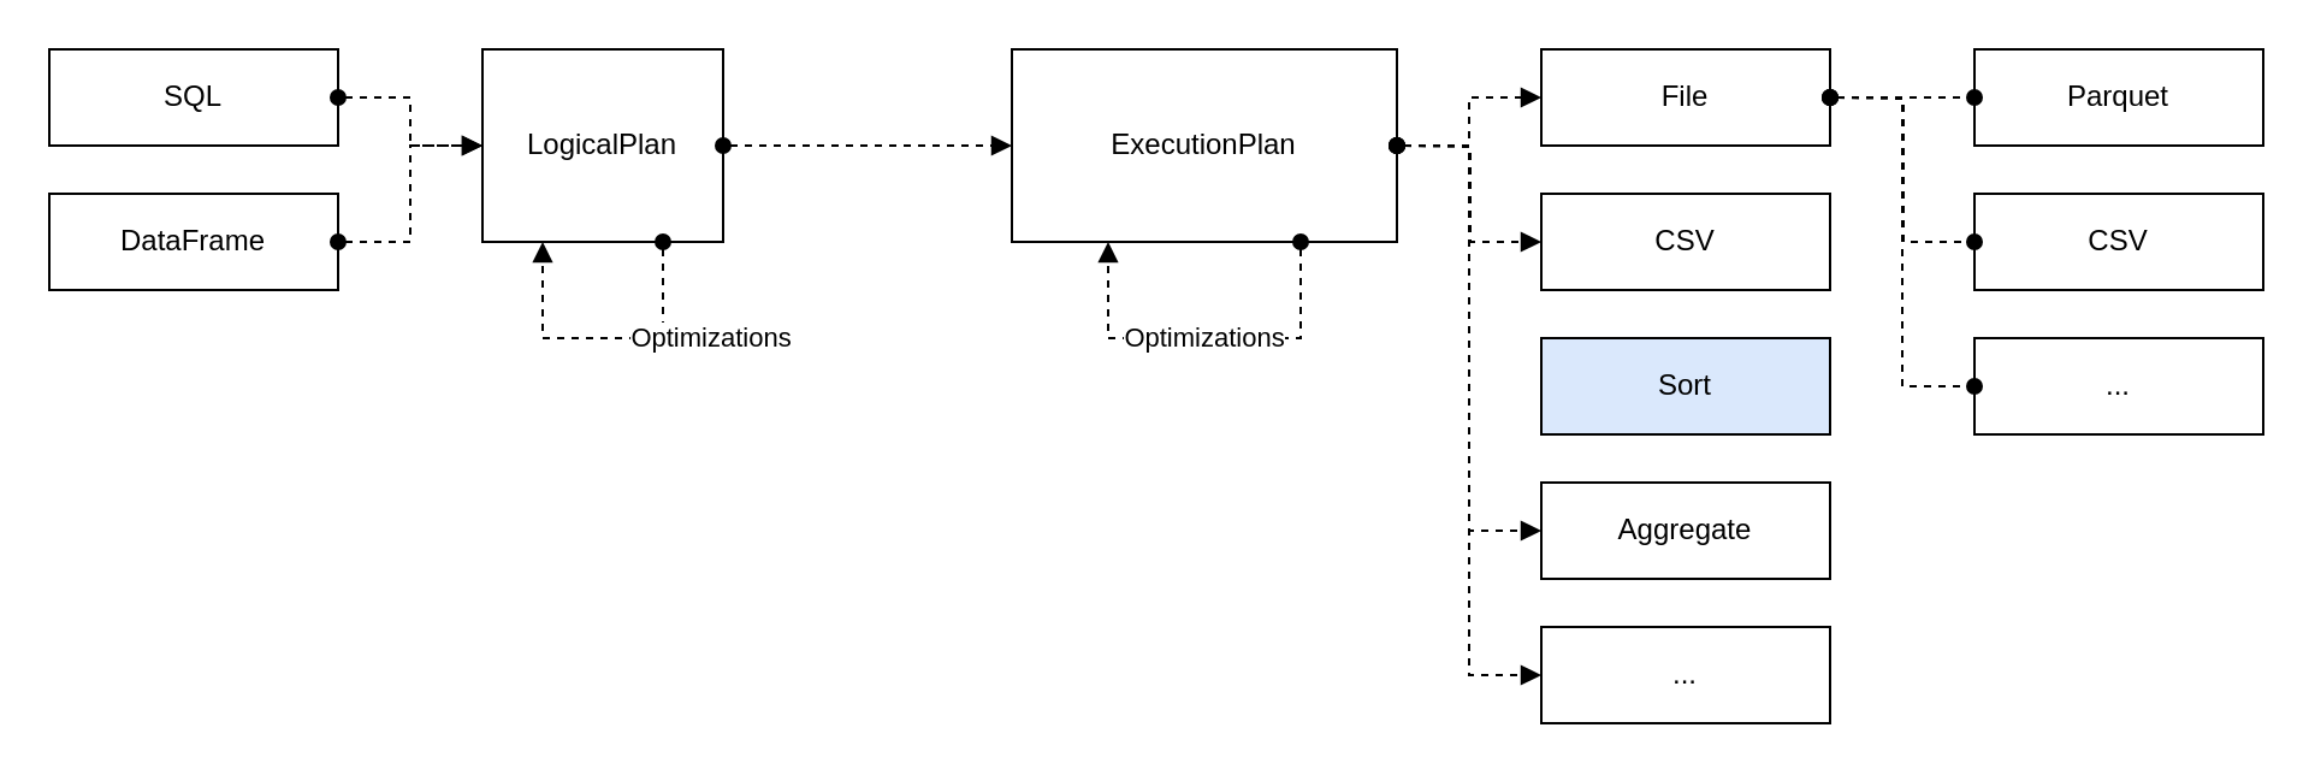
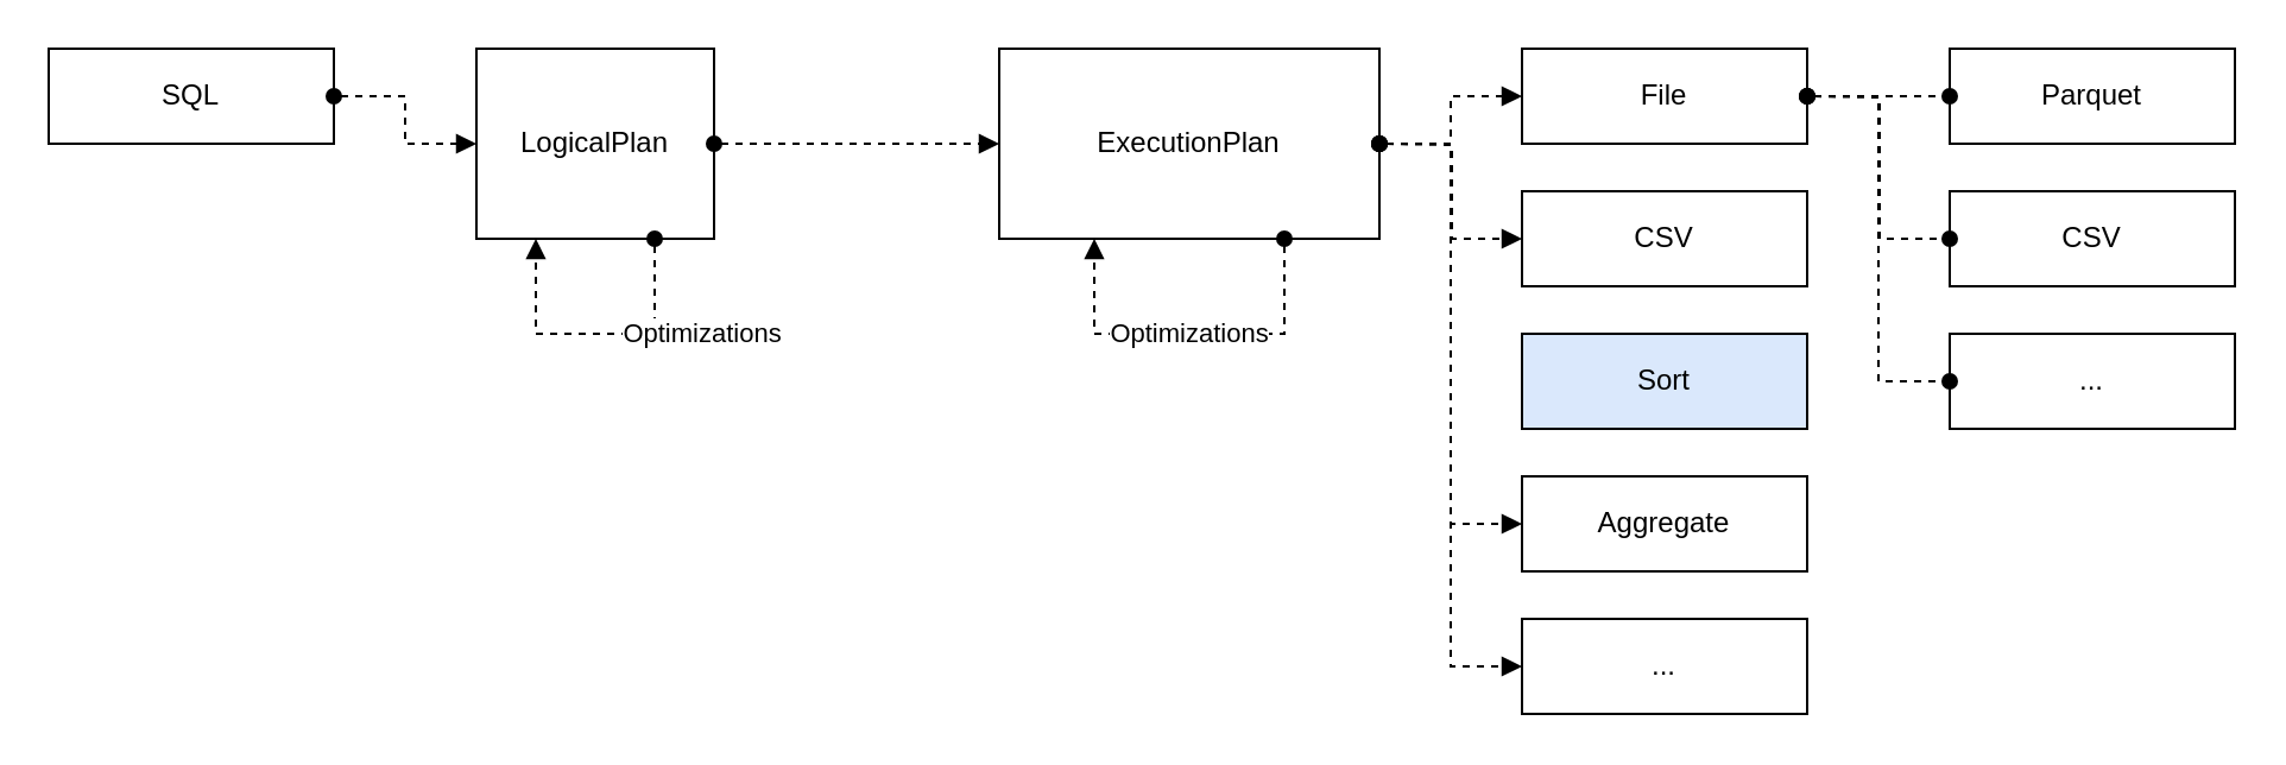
- <mxCell id="16" style="edgeStyle=orthogonalEdgeStyle;rounded=0;orthogonalLoop=1;jettySize=auto;html=1;exitX=1;exitY=0.5;exitDx=0;exitDy=0;entryX=0;entryY=0.5;entryDx=0;entryDy=0;dashed=1;startArrow=oval;startFill=1;endArrow=block;endFill=1;" parent="1" source="3" target="4" edge="1"><mxGeometry relative="1" as="geometry"><mxPoint x="150" y="50" as="sourcePoint" /><mxPoint x="230" y="70" as="targetPoint" /></mxGeometry></mxCell>
- <mxCell id="3" value="DataFrame" style="rounded=0;whiteSpace=wrap;html=1;fontSize=12;" parent="1" vertex="1"><mxGeometry x="20" y="80" width="120" height="40" as="geometry" /></mxCell>
